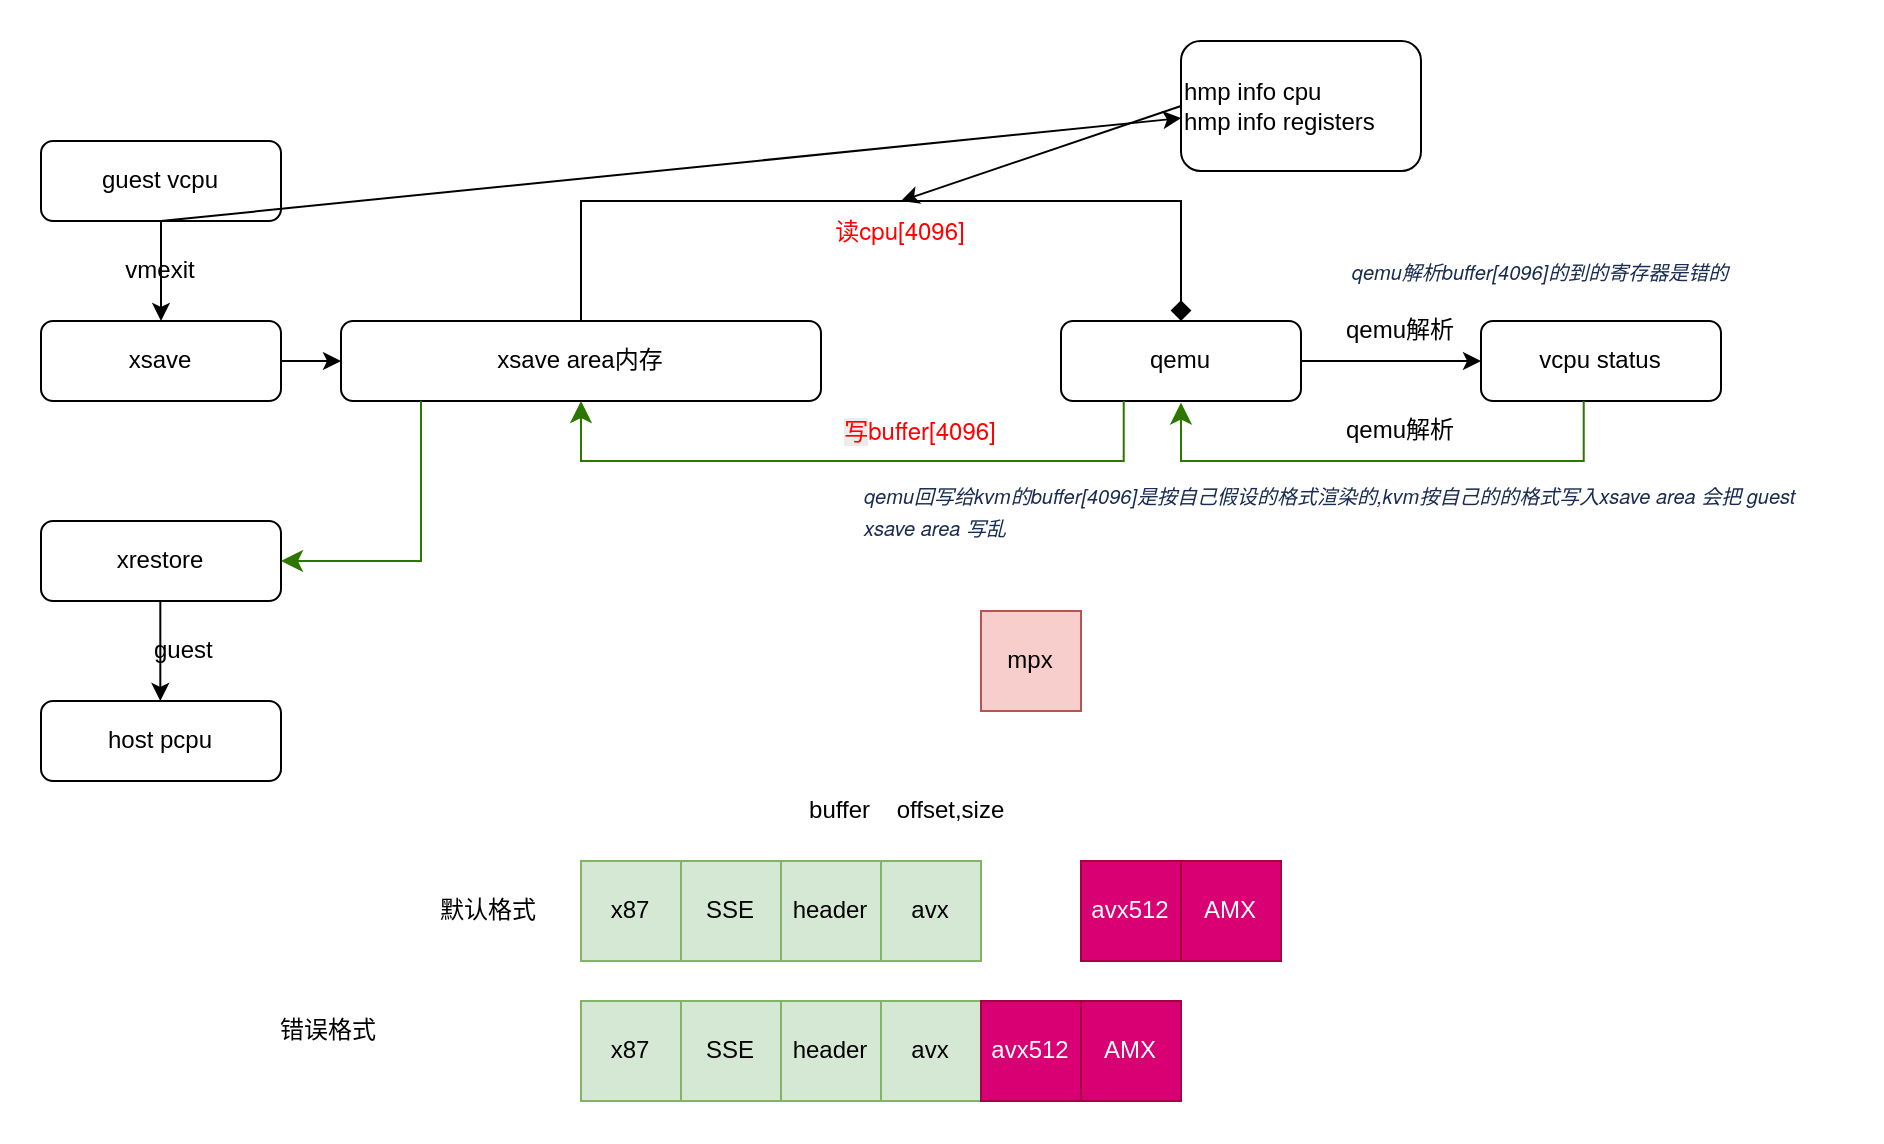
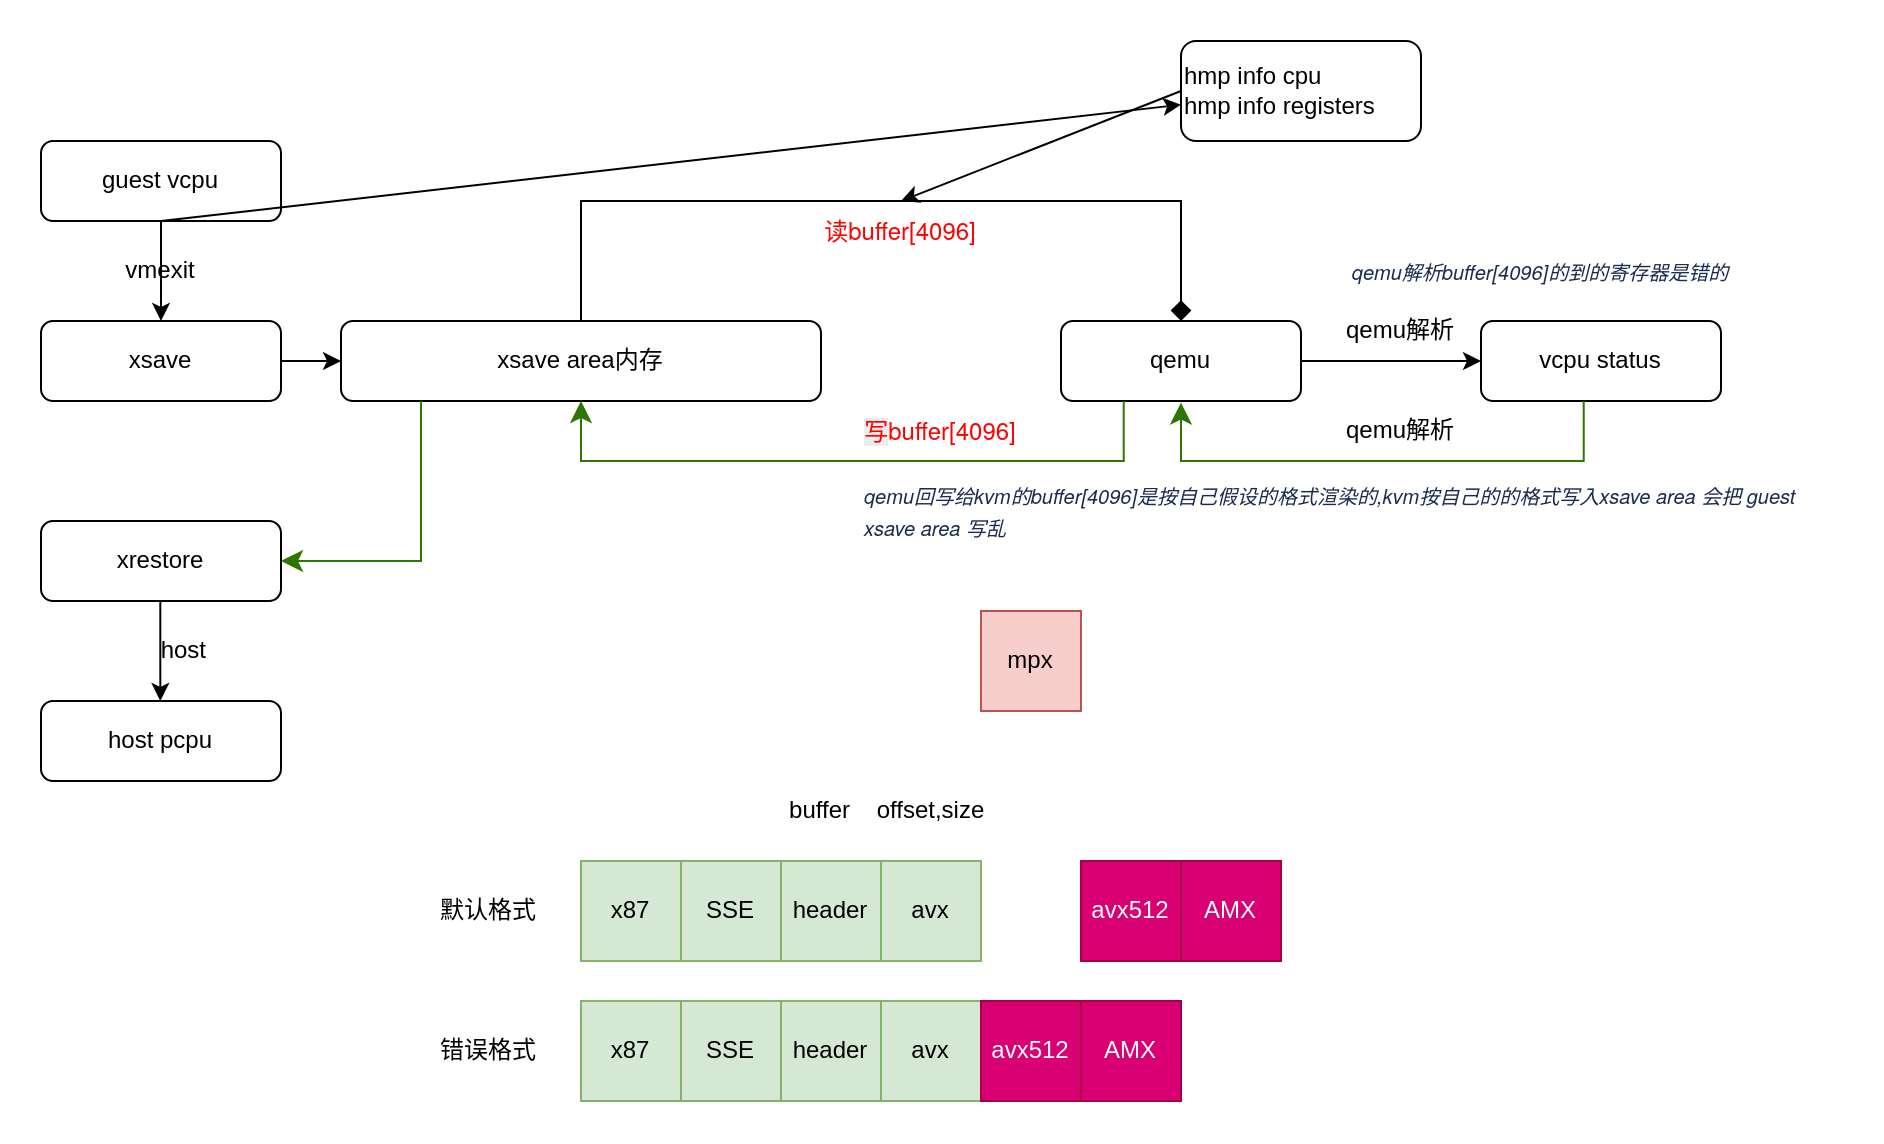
- <mxCell id="42" value="&lt;font style=&quot;font-size: 12px;&quot;&gt;hmp info cpu&lt;/font&gt;&lt;div&gt;&lt;font style=&quot;font-size: 12px;&quot;&gt;hmp info&amp;nbsp;registers&lt;/font&gt;&lt;/div&gt;" style="rounded=1;whiteSpace=wrap;html=1;align=left;" vertex="1" parent="1"><mxGeometry x="590" y="20" width="120" height="65" as="geometry" /></mxCell>
+ <mxCell id="42" value="&lt;font style=&quot;font-size: 12px;&quot;&gt;hmp info cpu&lt;/font&gt;&lt;div&gt;&lt;font style=&quot;font-size: 12px;&quot;&gt;hmp info&amp;nbsp;registers&lt;/font&gt;&lt;/div&gt;" style="rounded=1;whiteSpace=wrap;html=1;align=left;" vertex="1" parent="1"><mxGeometry x="590" y="20" width="120" height="50" as="geometry" /></mxCell>
- <mxCell id="10" value="&lt;font style=&quot;font-size: 12px;&quot;&gt;读&lt;span style=&quot;font-family: &amp;quot;PingFang SC&amp;quot;, &amp;quot;Microsoft YaHei&amp;quot;, &amp;quot;Helvetica Neue&amp;quot;, sans-serif; text-align: left; background-color: rgb(255, 255, 255);&quot;&gt;cpu[4096]&lt;/span&gt;&lt;/font&gt;" style="text;html=1;align=center;verticalAlign=middle;whiteSpace=wrap;rounded=0;fontColor=#FF0000;" vertex="1" parent="1"><mxGeometry x="400" y="100" width="100" height="30" as="geometry" /></mxCell>
+ <mxCell id="10" value="&lt;font style=&quot;font-size: 12px;&quot;&gt;读&lt;span style=&quot;font-family: &amp;quot;PingFang SC&amp;quot;, &amp;quot;Microsoft YaHei&amp;quot;, &amp;quot;Helvetica Neue&amp;quot;, sans-serif; text-align: left; background-color: rgb(255, 255, 255);&quot;&gt;buffer[4096]&lt;/span&gt;&lt;/font&gt;" style="text;html=1;align=center;verticalAlign=middle;whiteSpace=wrap;rounded=0;fontColor=#FF0000;" vertex="1" parent="1"><mxGeometry x="400" y="100" width="100" height="30" as="geometry" /></mxCell>
- <mxCell id="17" value="&lt;div style=&quot;text-align: center;&quot;&gt;&lt;span style=&quot;text-align: left; background-color: rgb(236, 236, 236);&quot;&gt;写&lt;/span&gt;&lt;span style=&quot;background-color: light-dark(rgb(255, 255, 255), rgb(18, 18, 18)); font-family: &amp;quot;PingFang SC&amp;quot;, &amp;quot;Microsoft YaHei&amp;quot;, &amp;quot;Helvetica Neue&amp;quot;, sans-serif; text-align: left;&quot;&gt;buffer[4096]&lt;/span&gt;&lt;/div&gt;" style="text;html=1;align=center;verticalAlign=middle;whiteSpace=wrap;rounded=0;fontColor=#FF0000;" vertex="1" parent="1"><mxGeometry x="410" y="200" width="100" height="30" as="geometry" /></mxCell>
+ <mxCell id="17" value="&lt;div style=&quot;text-align: center;&quot;&gt;&lt;span style=&quot;text-align: left; background-color: rgb(236, 236, 236);&quot;&gt;写&lt;/span&gt;&lt;span style=&quot;background-color: light-dark(rgb(255, 255, 255), rgb(18, 18, 18)); font-family: &amp;quot;PingFang SC&amp;quot;, &amp;quot;Microsoft YaHei&amp;quot;, &amp;quot;Helvetica Neue&amp;quot;, sans-serif; text-align: left;&quot;&gt;buffer[4096]&lt;/span&gt;&lt;/div&gt;" style="text;html=1;align=center;verticalAlign=middle;whiteSpace=wrap;rounded=0;fontColor=#FF0000;" vertex="1" parent="1"><mxGeometry x="420" y="200" width="100" height="30" as="geometry" /></mxCell>
- <mxCell id="25" value="&amp;nbsp;guest" style="text;html=1;align=center;verticalAlign=middle;whiteSpace=wrap;rounded=0;" vertex="1" parent="1"><mxGeometry x="60" y="310" width="60" height="30" as="geometry" /></mxCell>
+ <mxCell id="25" value="&amp;nbsp;host" style="text;html=1;align=center;verticalAlign=middle;whiteSpace=wrap;rounded=0;" vertex="1" parent="1"><mxGeometry x="60" y="310" width="60" height="30" as="geometry" /></mxCell>
- <mxCell id="30" value="&amp;nbsp; &amp;nbsp; &amp;nbsp;buffer&amp;nbsp; &amp;nbsp; offset,size" style="text;html=1;align=center;verticalAlign=middle;whiteSpace=wrap;rounded=0;" vertex="1" parent="1"><mxGeometry x="370" y="390" width="150" height="30" as="geometry" /></mxCell>
+ <mxCell id="30" value="&amp;nbsp; &amp;nbsp; &amp;nbsp;buffer&amp;nbsp; &amp;nbsp; offset,size" style="text;html=1;align=center;verticalAlign=middle;whiteSpace=wrap;rounded=0;" vertex="1" parent="1"><mxGeometry x="360" y="390" width="150" height="30" as="geometry" /></mxCell>
- <mxCell id="32" value="错误格式" style="text;html=1;align=center;verticalAlign=middle;whiteSpace=wrap;rounded=0;" vertex="1" parent="1"><mxGeometry x="134" y="500" width="60" height="30" as="geometry" /></mxCell>
+ <mxCell id="32" value="错误格式" style="text;html=1;align=center;verticalAlign=middle;whiteSpace=wrap;rounded=0;" vertex="1" parent="1"><mxGeometry x="214" y="510" width="60" height="30" as="geometry" /></mxCell>
